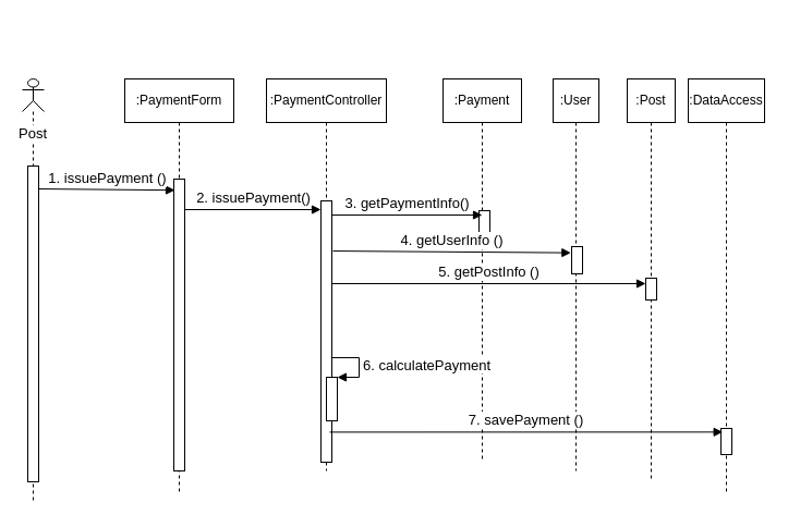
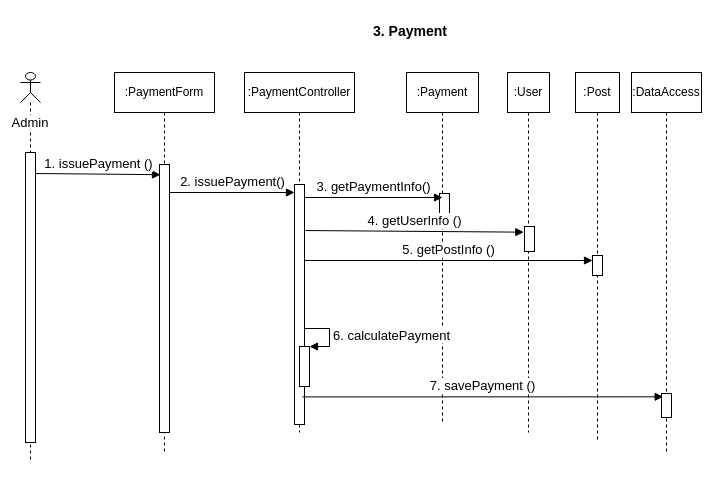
+ <mxCell id="5" value="&lt;b&gt;&lt;font style=&quot;font-size: 14px&quot;&gt;3. Payment&lt;/font&gt;&lt;/b&gt;" style="text;html=1;resizable=0;points=[];autosize=1;align=left;verticalAlign=top;spacingTop=-4;" parent="1" vertex="1"><mxGeometry x="371" y="20" width="90" height="20" as="geometry" /></mxCell>
- <mxCell id="2" value="&lt;font style=&quot;font-size: 13px&quot;&gt;Post&lt;/font&gt;" style="shape=umlLifeline;participant=umlActor;perimeter=lifelinePerimeter;whiteSpace=wrap;html=1;container=1;collapsible=0;recursiveResize=0;verticalAlign=top;spacingTop=36;labelBackgroundColor=#ffffff;outlineConnect=0;size=30;" parent="1" vertex="1"><mxGeometry x="20" y="72" width="20" height="390" as="geometry" /></mxCell>
+ <mxCell id="2" value="&lt;font style=&quot;font-size: 13px&quot;&gt;Admin&lt;/font&gt;" style="shape=umlLifeline;participant=umlActor;perimeter=lifelinePerimeter;whiteSpace=wrap;html=1;container=1;collapsible=0;recursiveResize=0;verticalAlign=top;spacingTop=36;labelBackgroundColor=#ffffff;outlineConnect=0;size=30;" parent="1" vertex="1"><mxGeometry x="20" y="72" width="20" height="390" as="geometry" /></mxCell>
